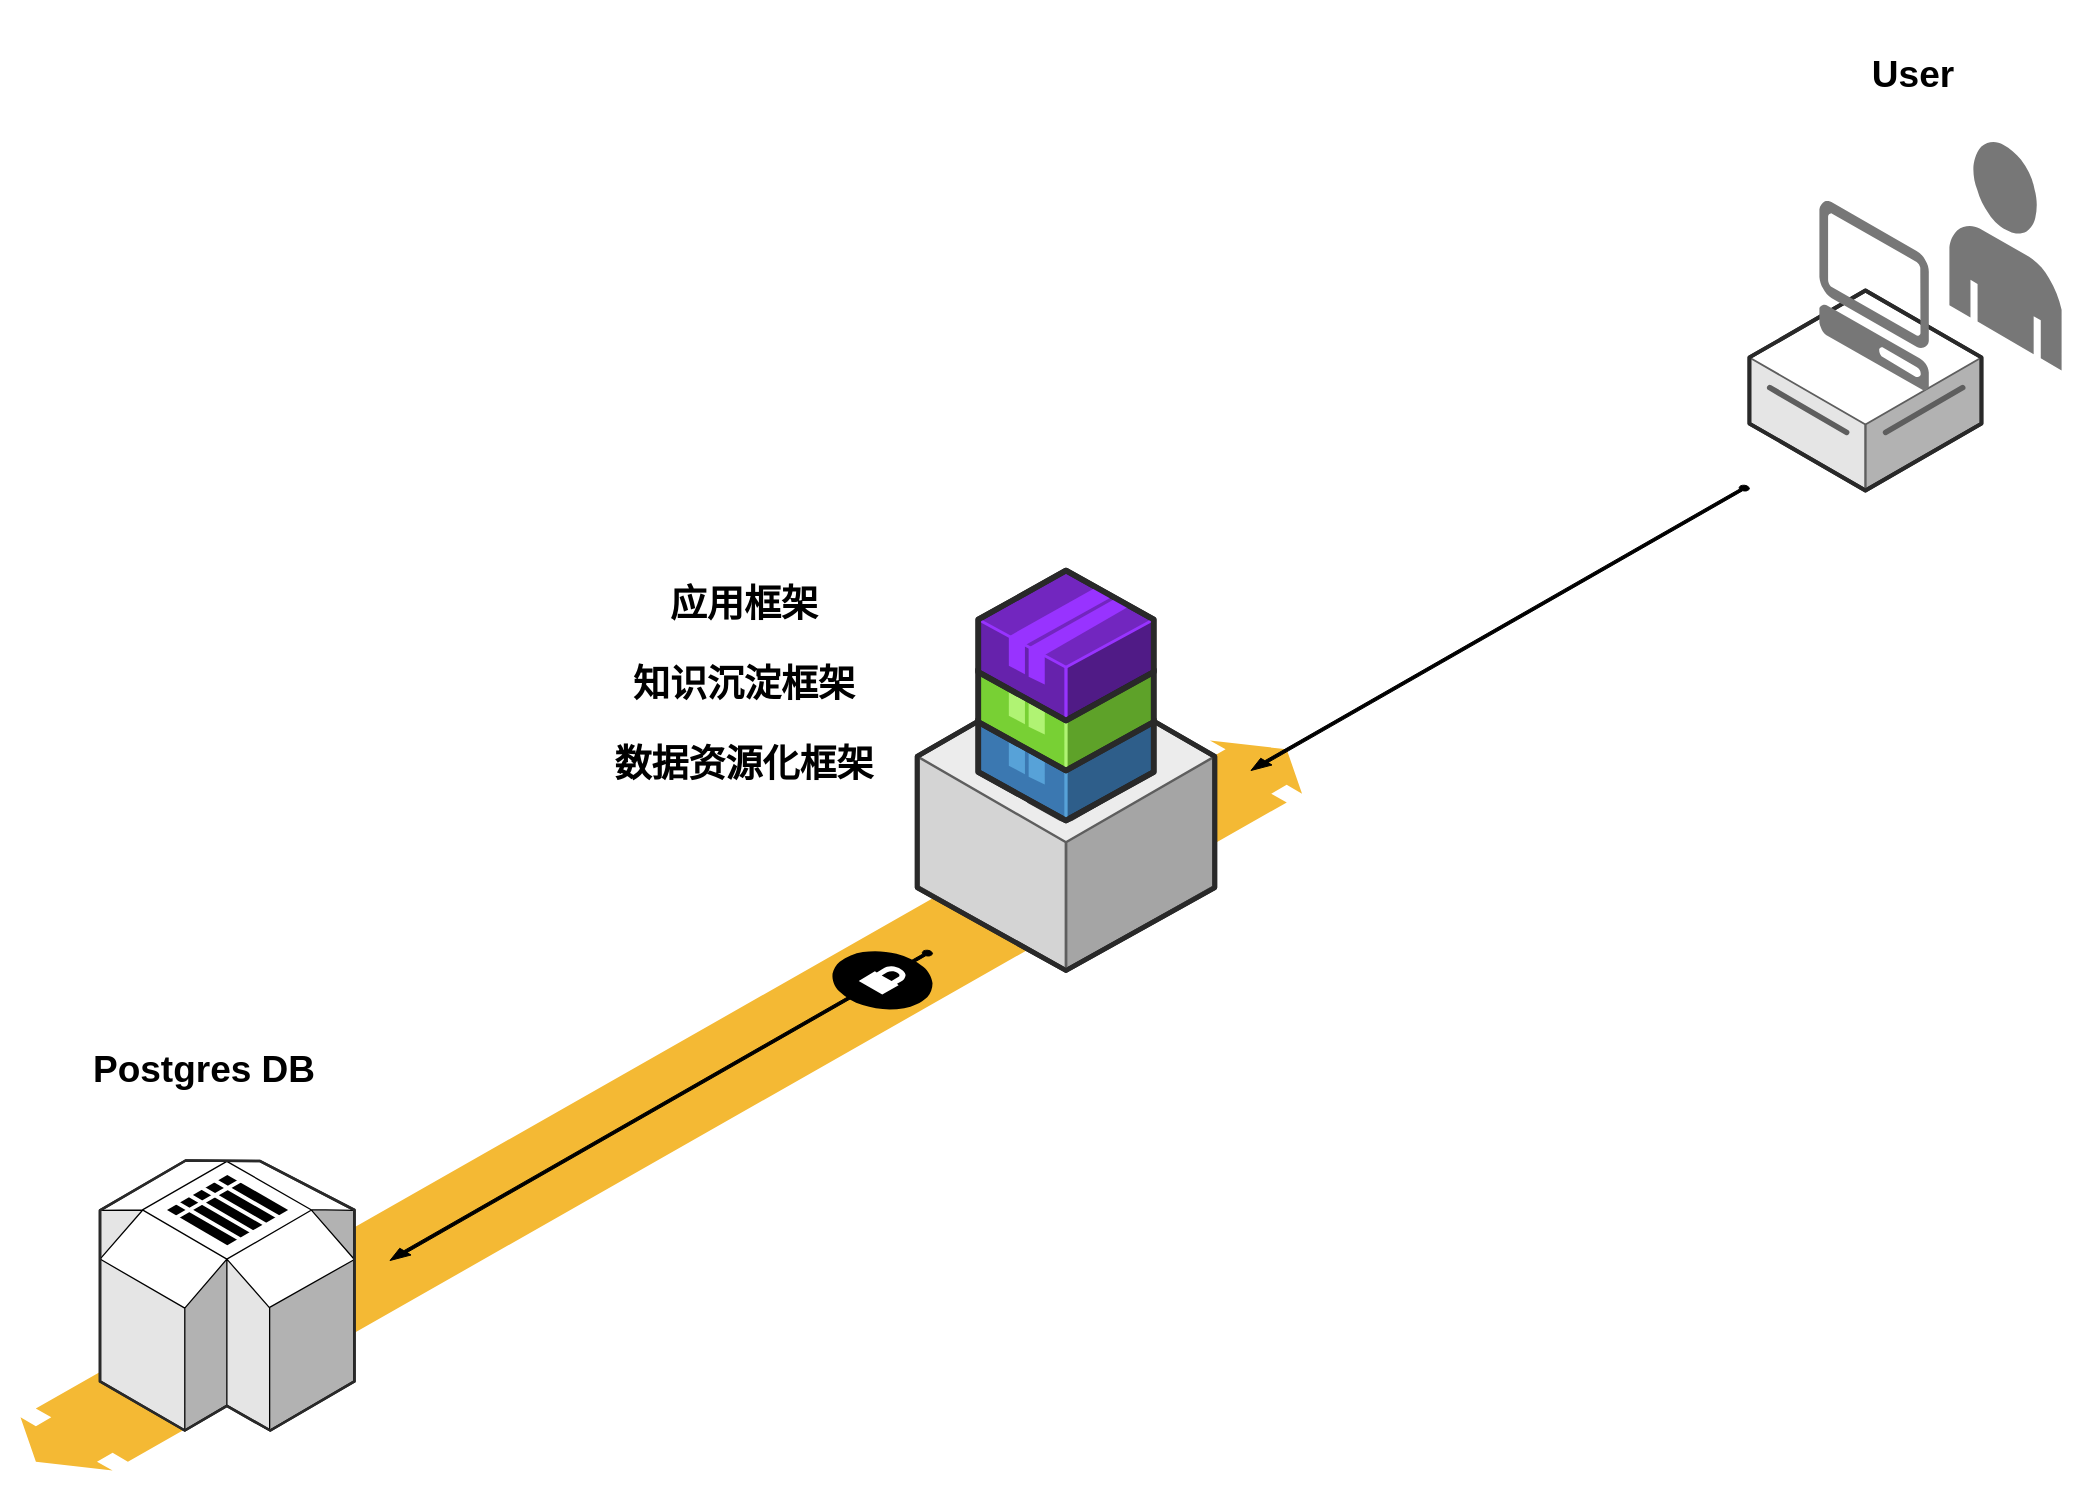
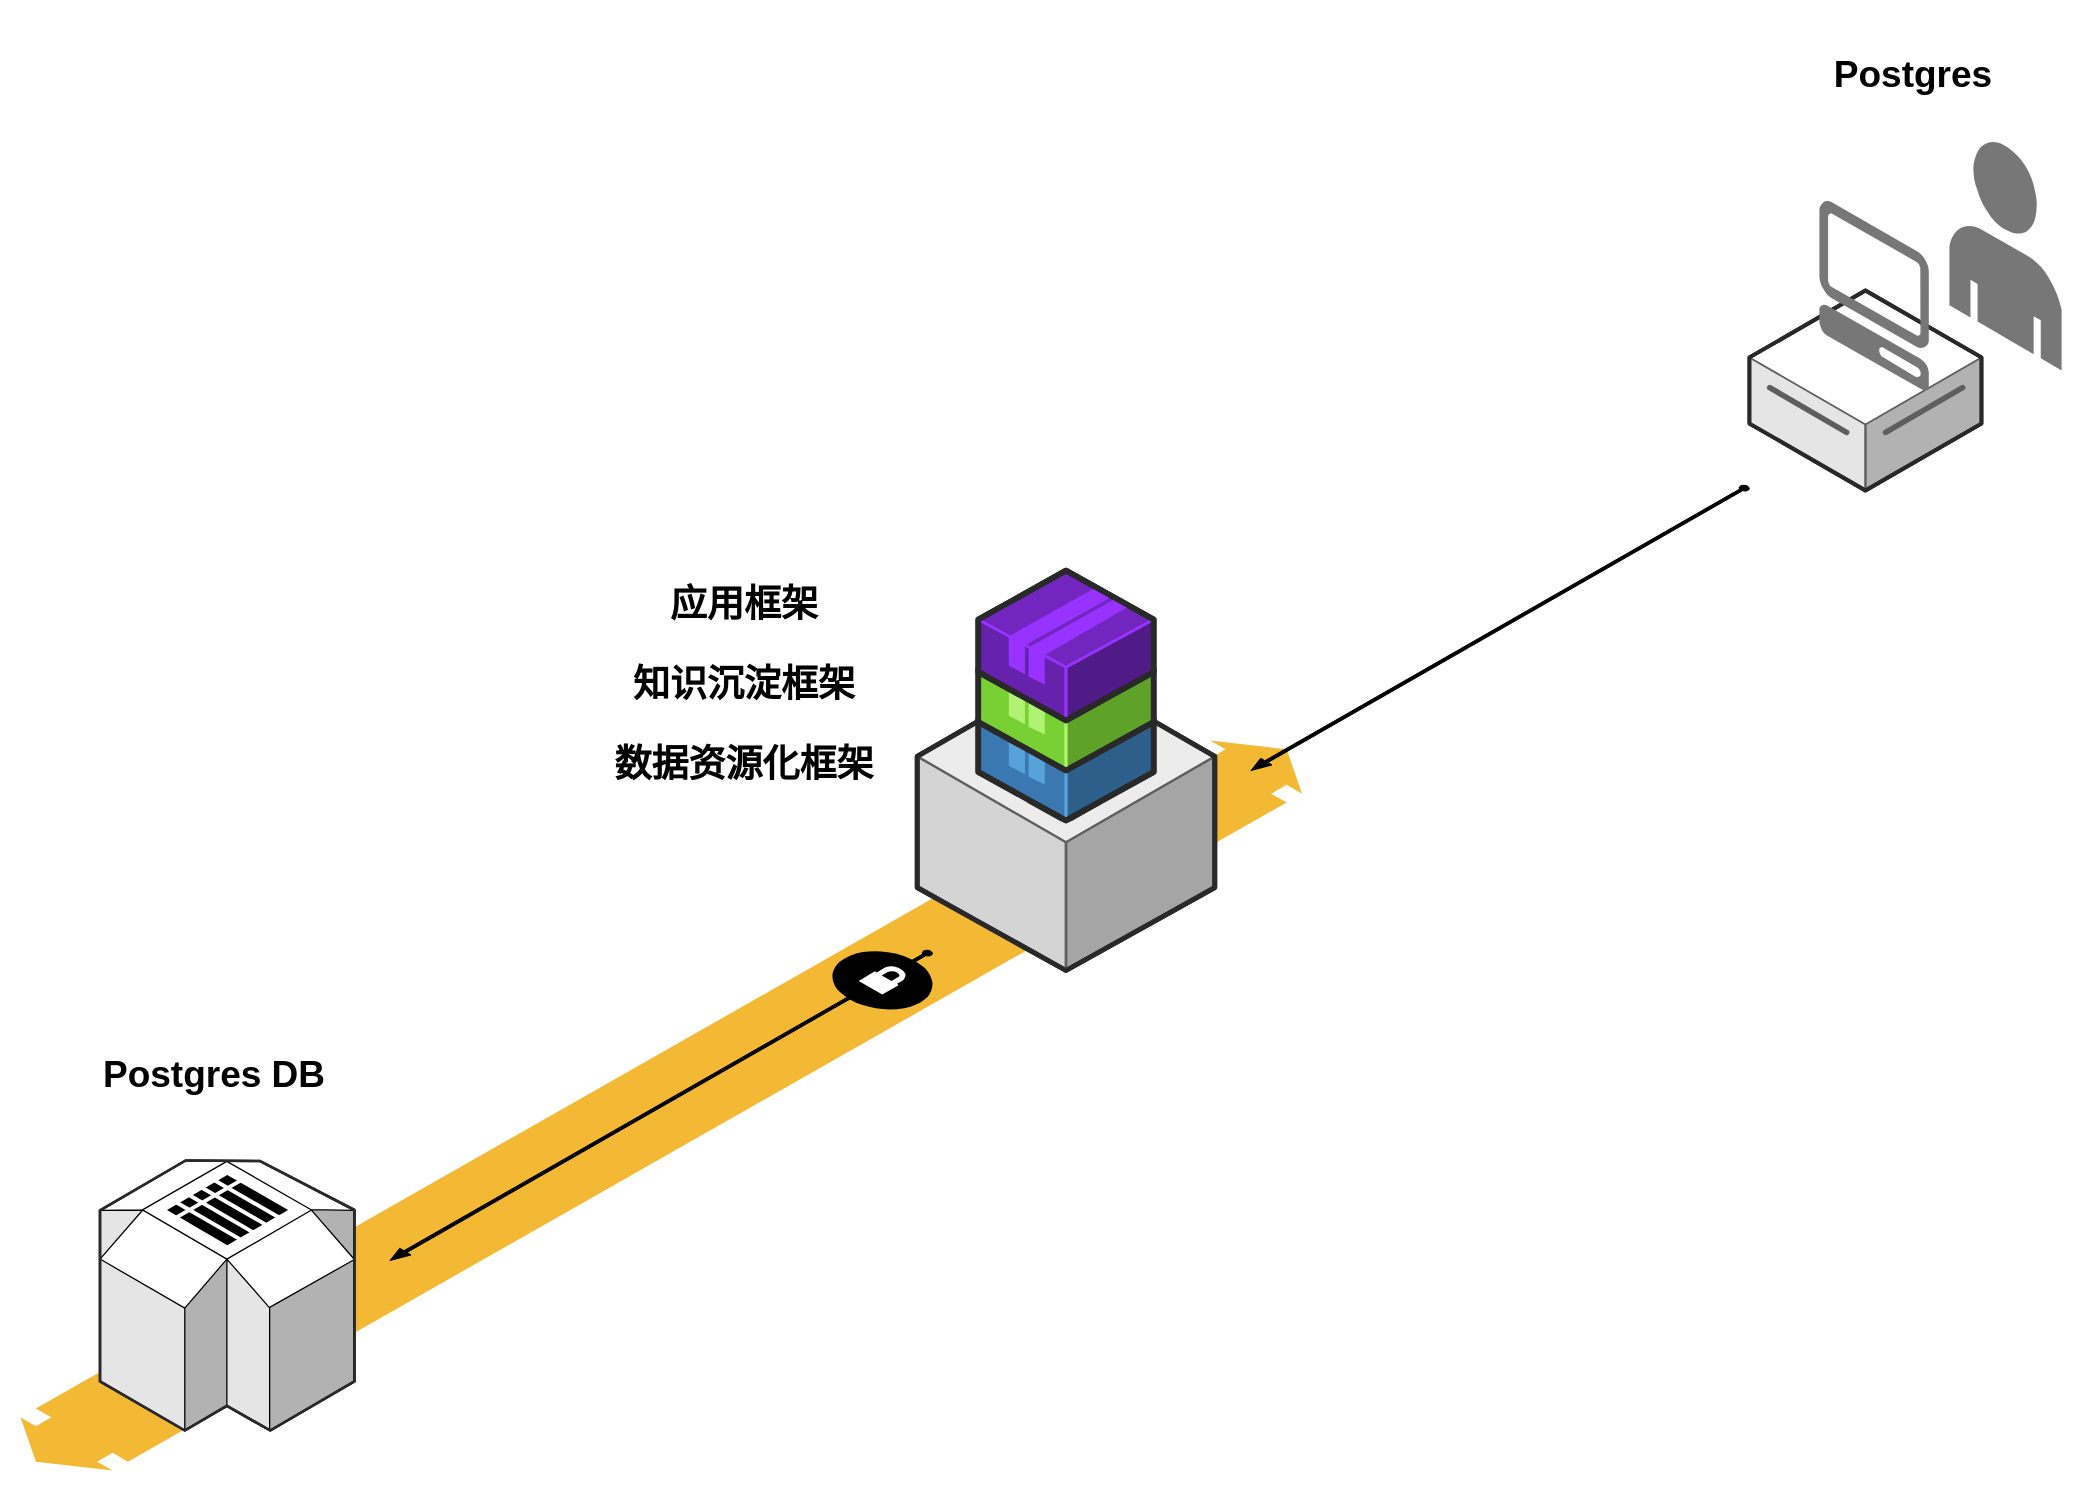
- <mxCell id="12" value="&lt;span style=&quot;font-size: 37px&quot;&gt;&lt;b&gt;User&lt;/b&gt;&lt;/span&gt;" style="text;html=1;strokeColor=none;fillColor=none;align=center;verticalAlign=middle;whiteSpace=wrap;rounded=0;shadow=0;" vertex="1" parent="1"><mxGeometry x="1748.91" y="20" width="328" height="110" as="geometry" /></mxCell>
+ <mxCell id="12" value="&lt;span style=&quot;font-size: 37px&quot;&gt;&lt;b&gt;Postgres&lt;/b&gt;&lt;/span&gt;" style="text;html=1;strokeColor=none;fillColor=none;align=center;verticalAlign=middle;whiteSpace=wrap;rounded=0;shadow=0;" vertex="1" parent="1"><mxGeometry x="1748.91" y="20" width="328" height="110" as="geometry" /></mxCell>
- <mxCell id="7" value="&lt;span style=&quot;font-size: 37px&quot;&gt;&lt;b&gt;Postgres DB&lt;/b&gt;&lt;/span&gt;" style="text;html=1;strokeColor=none;fillColor=none;align=center;verticalAlign=middle;whiteSpace=wrap;rounded=0;shadow=0;" vertex="1" parent="1"><mxGeometry x="40" y="1015" width="328" height="110" as="geometry" /></mxCell>
+ <mxCell id="7" value="&lt;span style=&quot;font-size: 37px&quot;&gt;&lt;b&gt;Postgres DB&lt;/b&gt;&lt;/span&gt;" style="text;html=1;strokeColor=none;fillColor=none;align=center;verticalAlign=middle;whiteSpace=wrap;rounded=0;shadow=0;" vertex="1" parent="1"><mxGeometry x="50" y="1020" width="328" height="110" as="geometry" /></mxCell>
